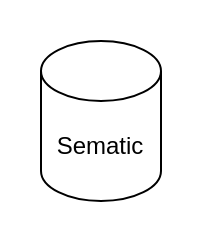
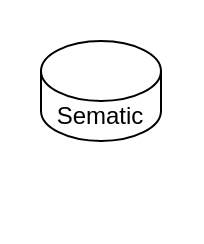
- <mxCell id="2" value="Sematic" style="shape=cylinder3;whiteSpace=wrap;html=1;boundedLbl=1;backgroundOutline=1;size=15;" vertex="1" parent="1"><mxGeometry x="20" y="20" width="60" height="80" as="geometry" /></mxCell>
+ <mxCell id="2" value="Sematic" style="shape=cylinder3;whiteSpace=wrap;html=1;boundedLbl=1;backgroundOutline=1;size=15;" vertex="1" parent="1"><mxGeometry x="20" y="20" width="60" height="50" as="geometry" /></mxCell>
